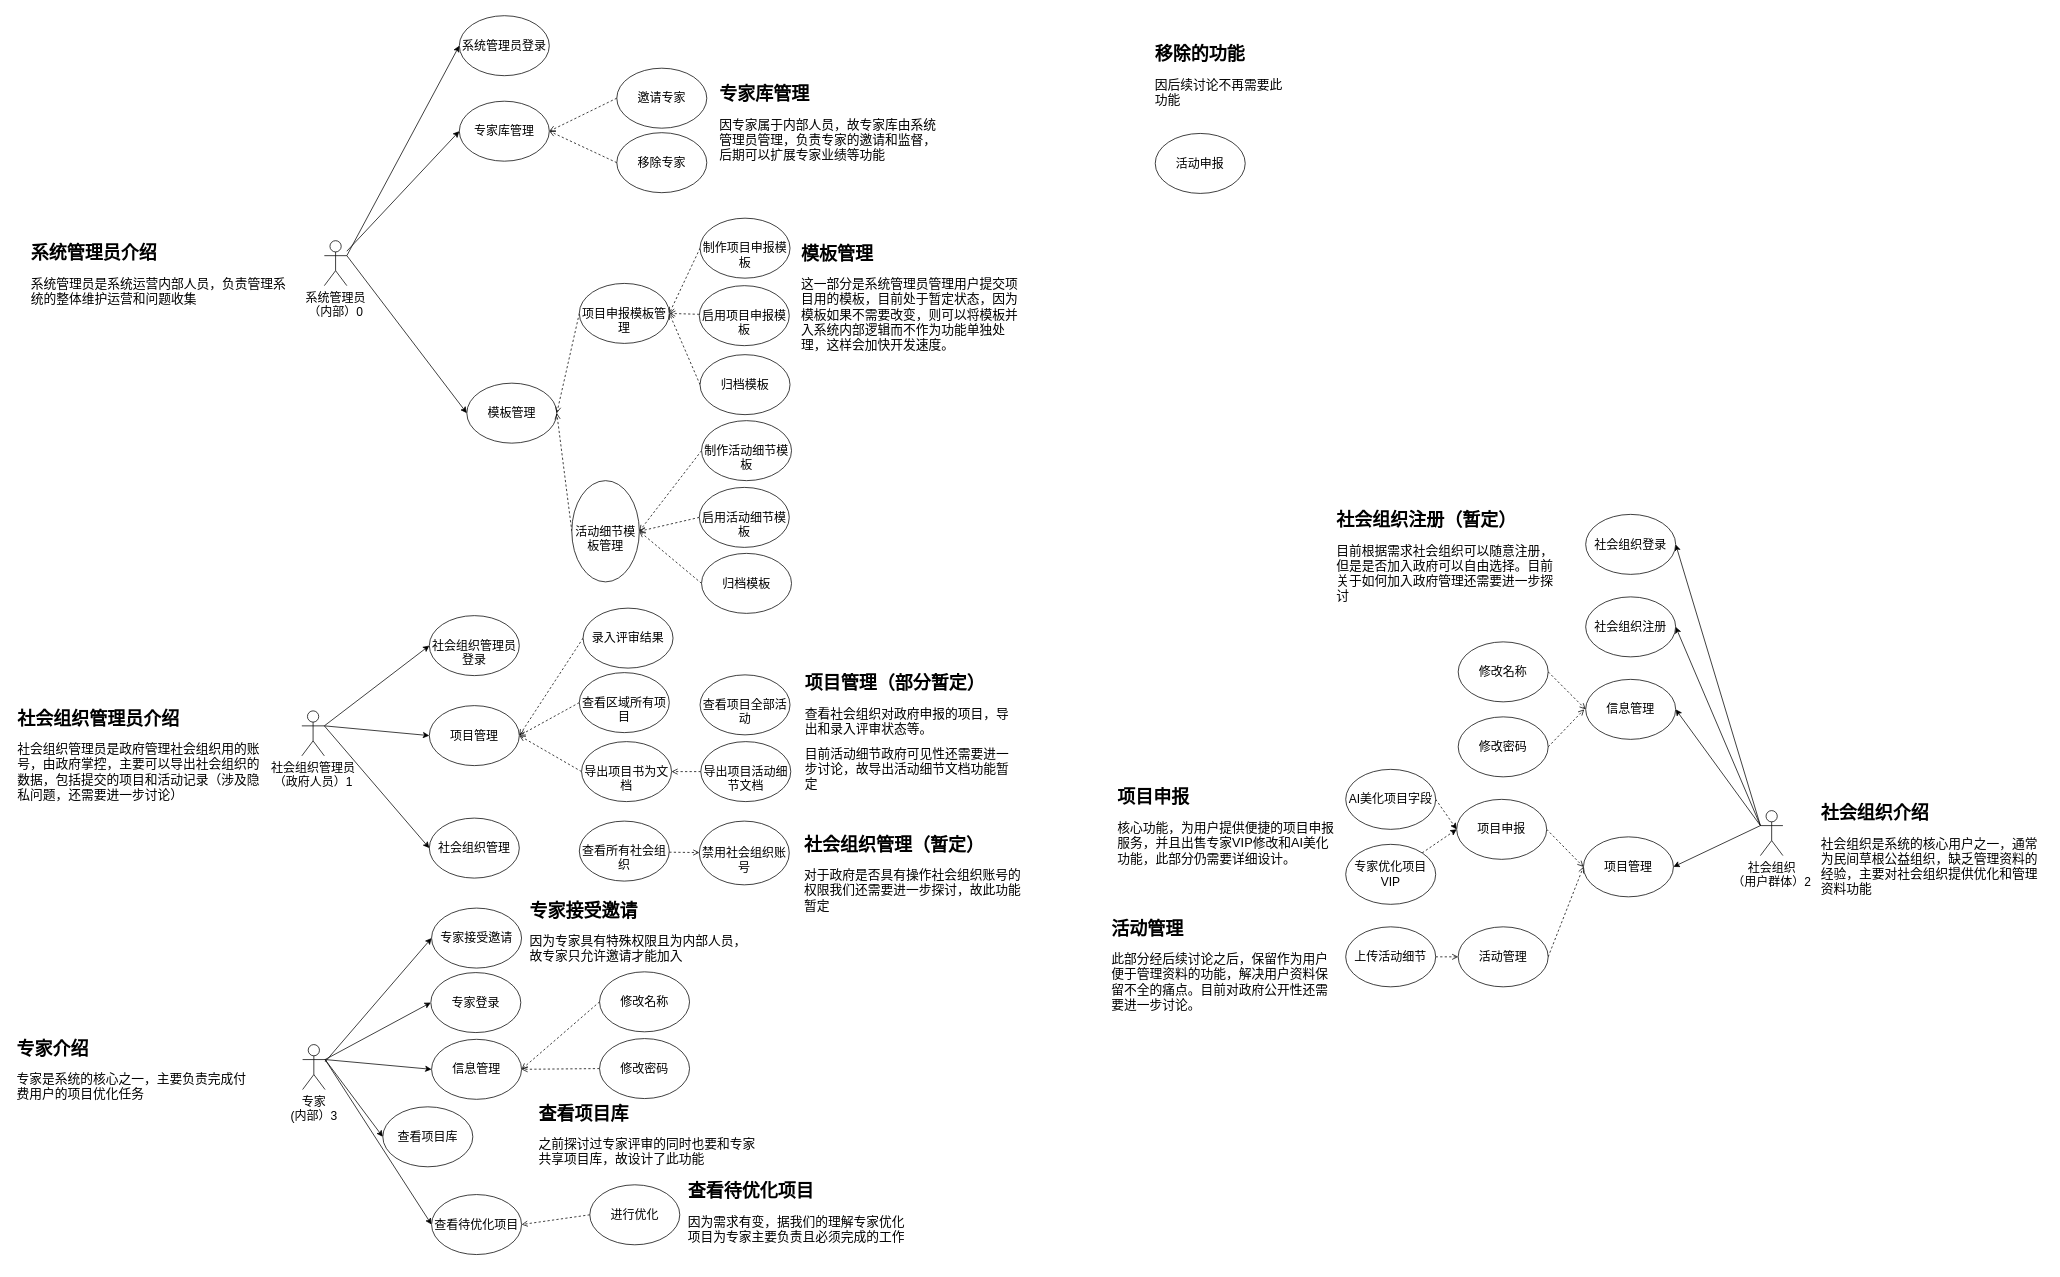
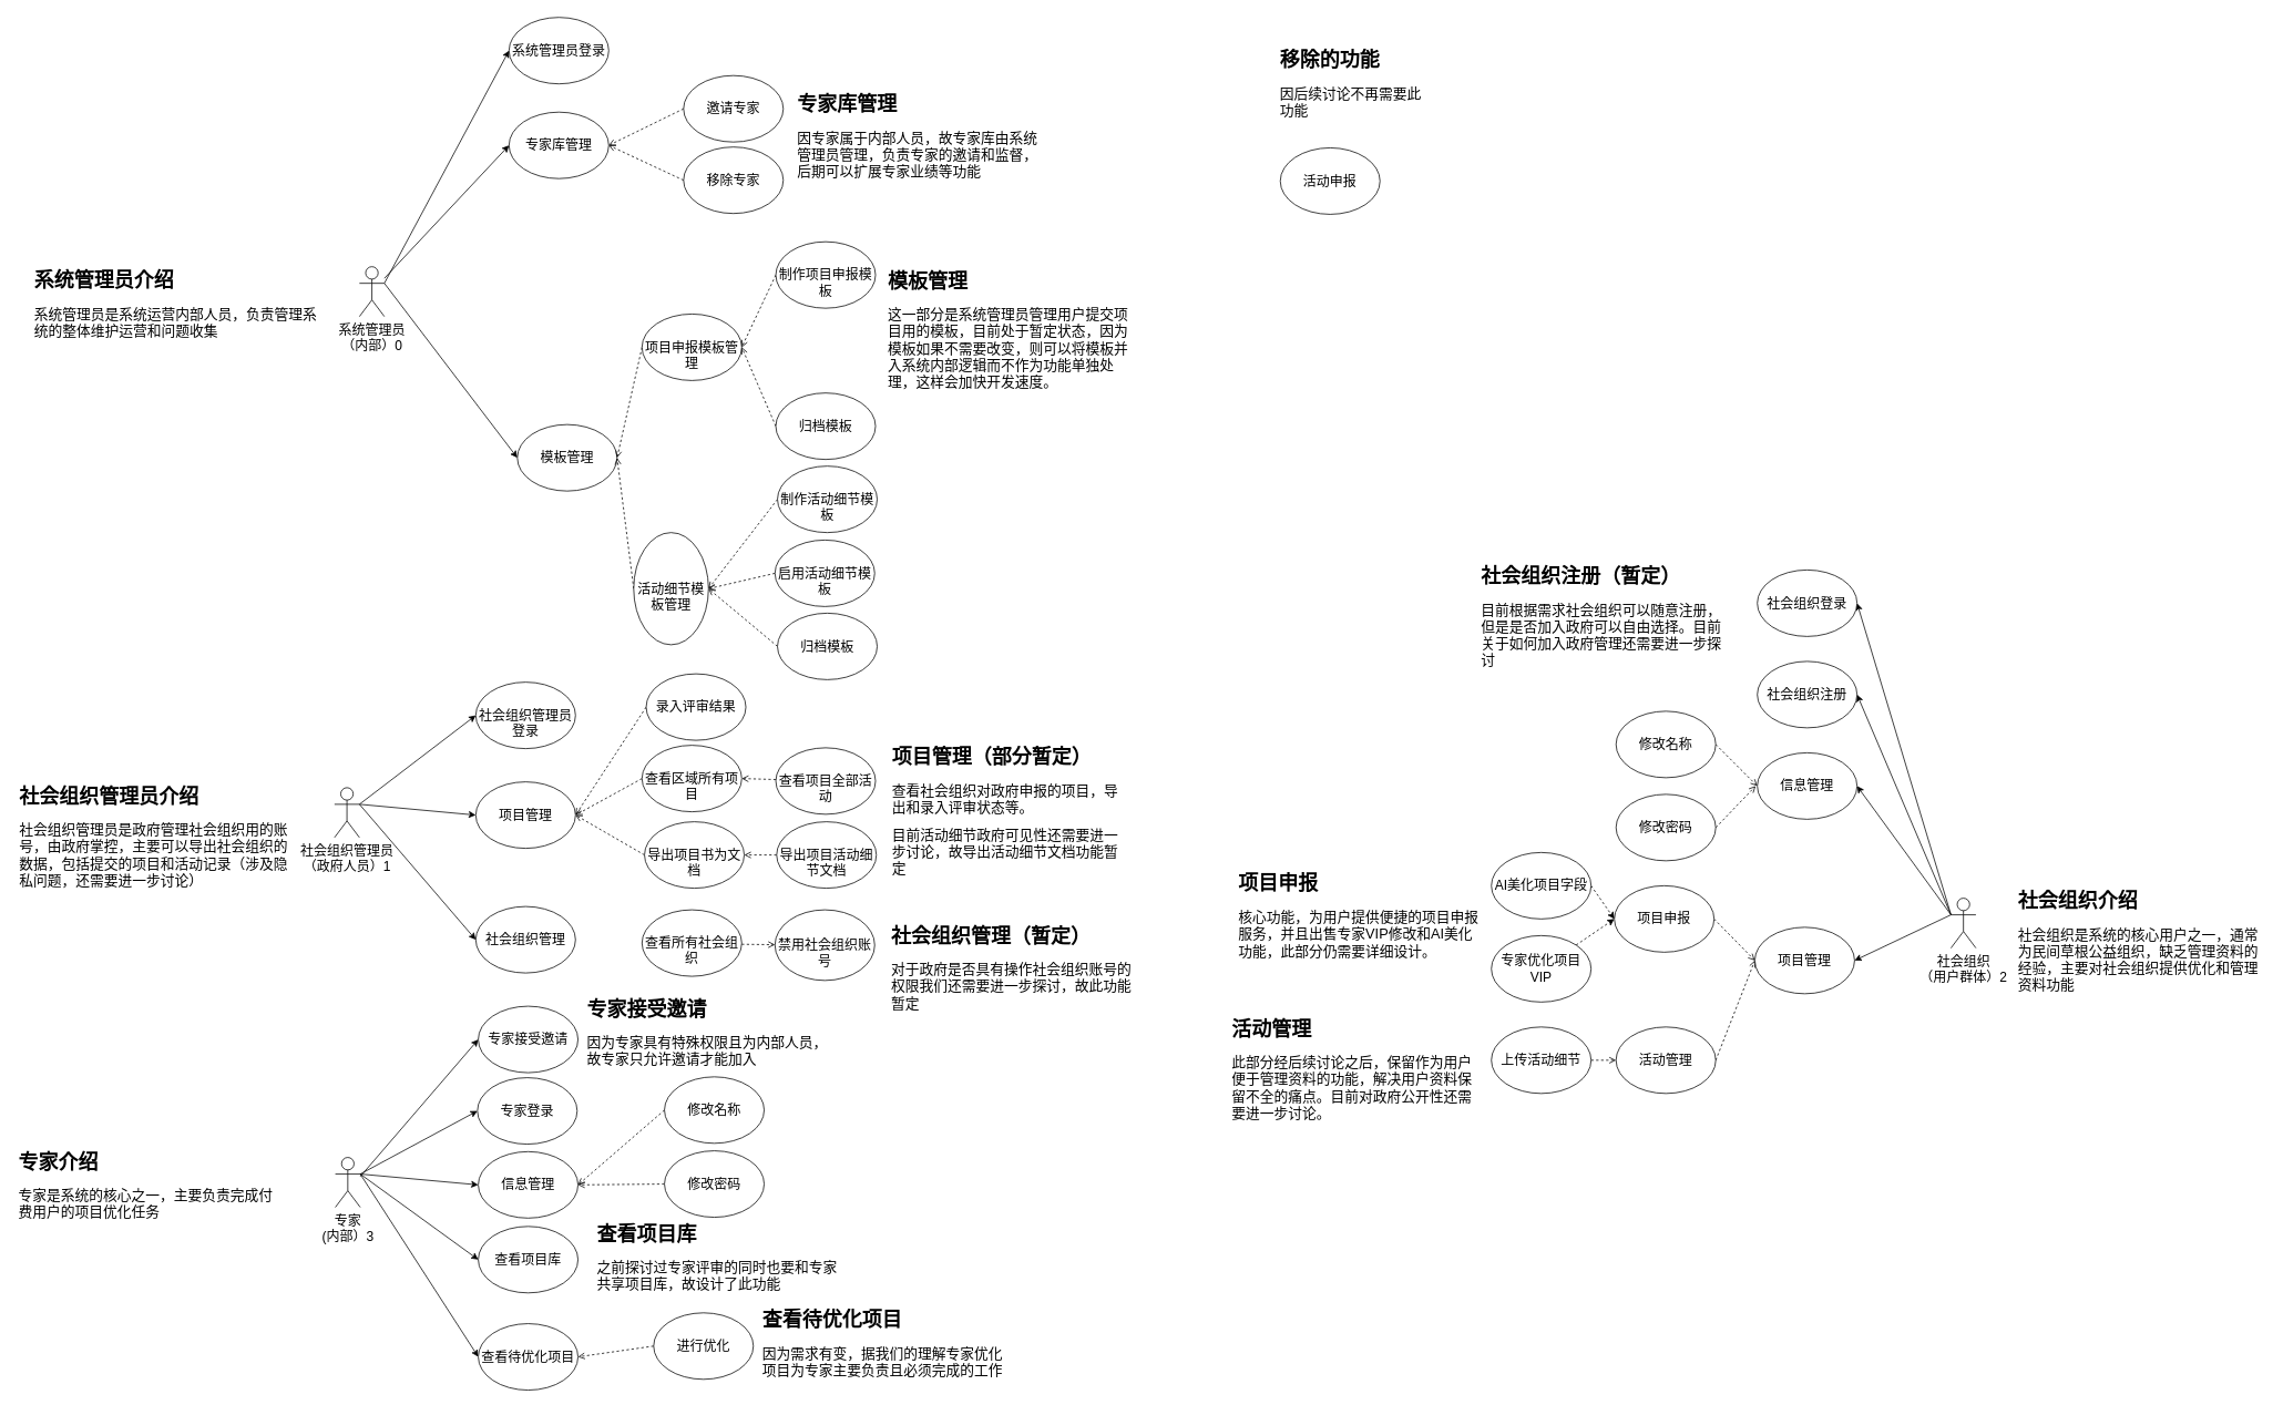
- <mxCell id="44" style="rounded=0;orthogonalLoop=1;jettySize=auto;html=1;entryX=1;entryY=0.5;entryDx=0;entryDy=0;dashed=1;endArrow=open;endFill=0;" parent="1" source="45" target="27" edge="1"><mxGeometry relative="1" as="geometry" /></mxCell>
- <mxCell id="45" value="&lt;div&gt;&lt;font style=&quot;font-size: 16px;&quot;&gt;&lt;br&gt;&lt;/font&gt;&lt;/div&gt;&lt;font style=&quot;font-size: 16px;&quot;&gt;启用项目申报模板&lt;/font&gt;" style="ellipse;whiteSpace=wrap;html=1;" parent="1" vertex="1"><mxGeometry x="932" y="380" width="120" height="80" as="geometry" /></mxCell>
+ <mxCell id="58" style="rounded=0;orthogonalLoop=1;jettySize=auto;html=1;entryX=1;entryY=0.5;entryDx=0;entryDy=0;dashed=1;endArrow=open;endFill=0;" parent="1" source="59" target="57" edge="1"><mxGeometry relative="1" as="geometry" /></mxCell>
- <mxCell id="33" value="&lt;font style=&quot;font-size: 16px;&quot;&gt;查看项目库&lt;/font&gt;" style="ellipse;whiteSpace=wrap;html=1;" parent="1" vertex="1"><mxGeometry x="510" y="1475" width="120" height="80" as="geometry" /></mxCell>
+ <mxCell id="33" value="&lt;font style=&quot;font-size: 16px;&quot;&gt;查看项目库&lt;/font&gt;" style="ellipse;whiteSpace=wrap;html=1;" parent="1" vertex="1"><mxGeometry x="575" y="1475" width="120" height="80" as="geometry" /></mxCell>
